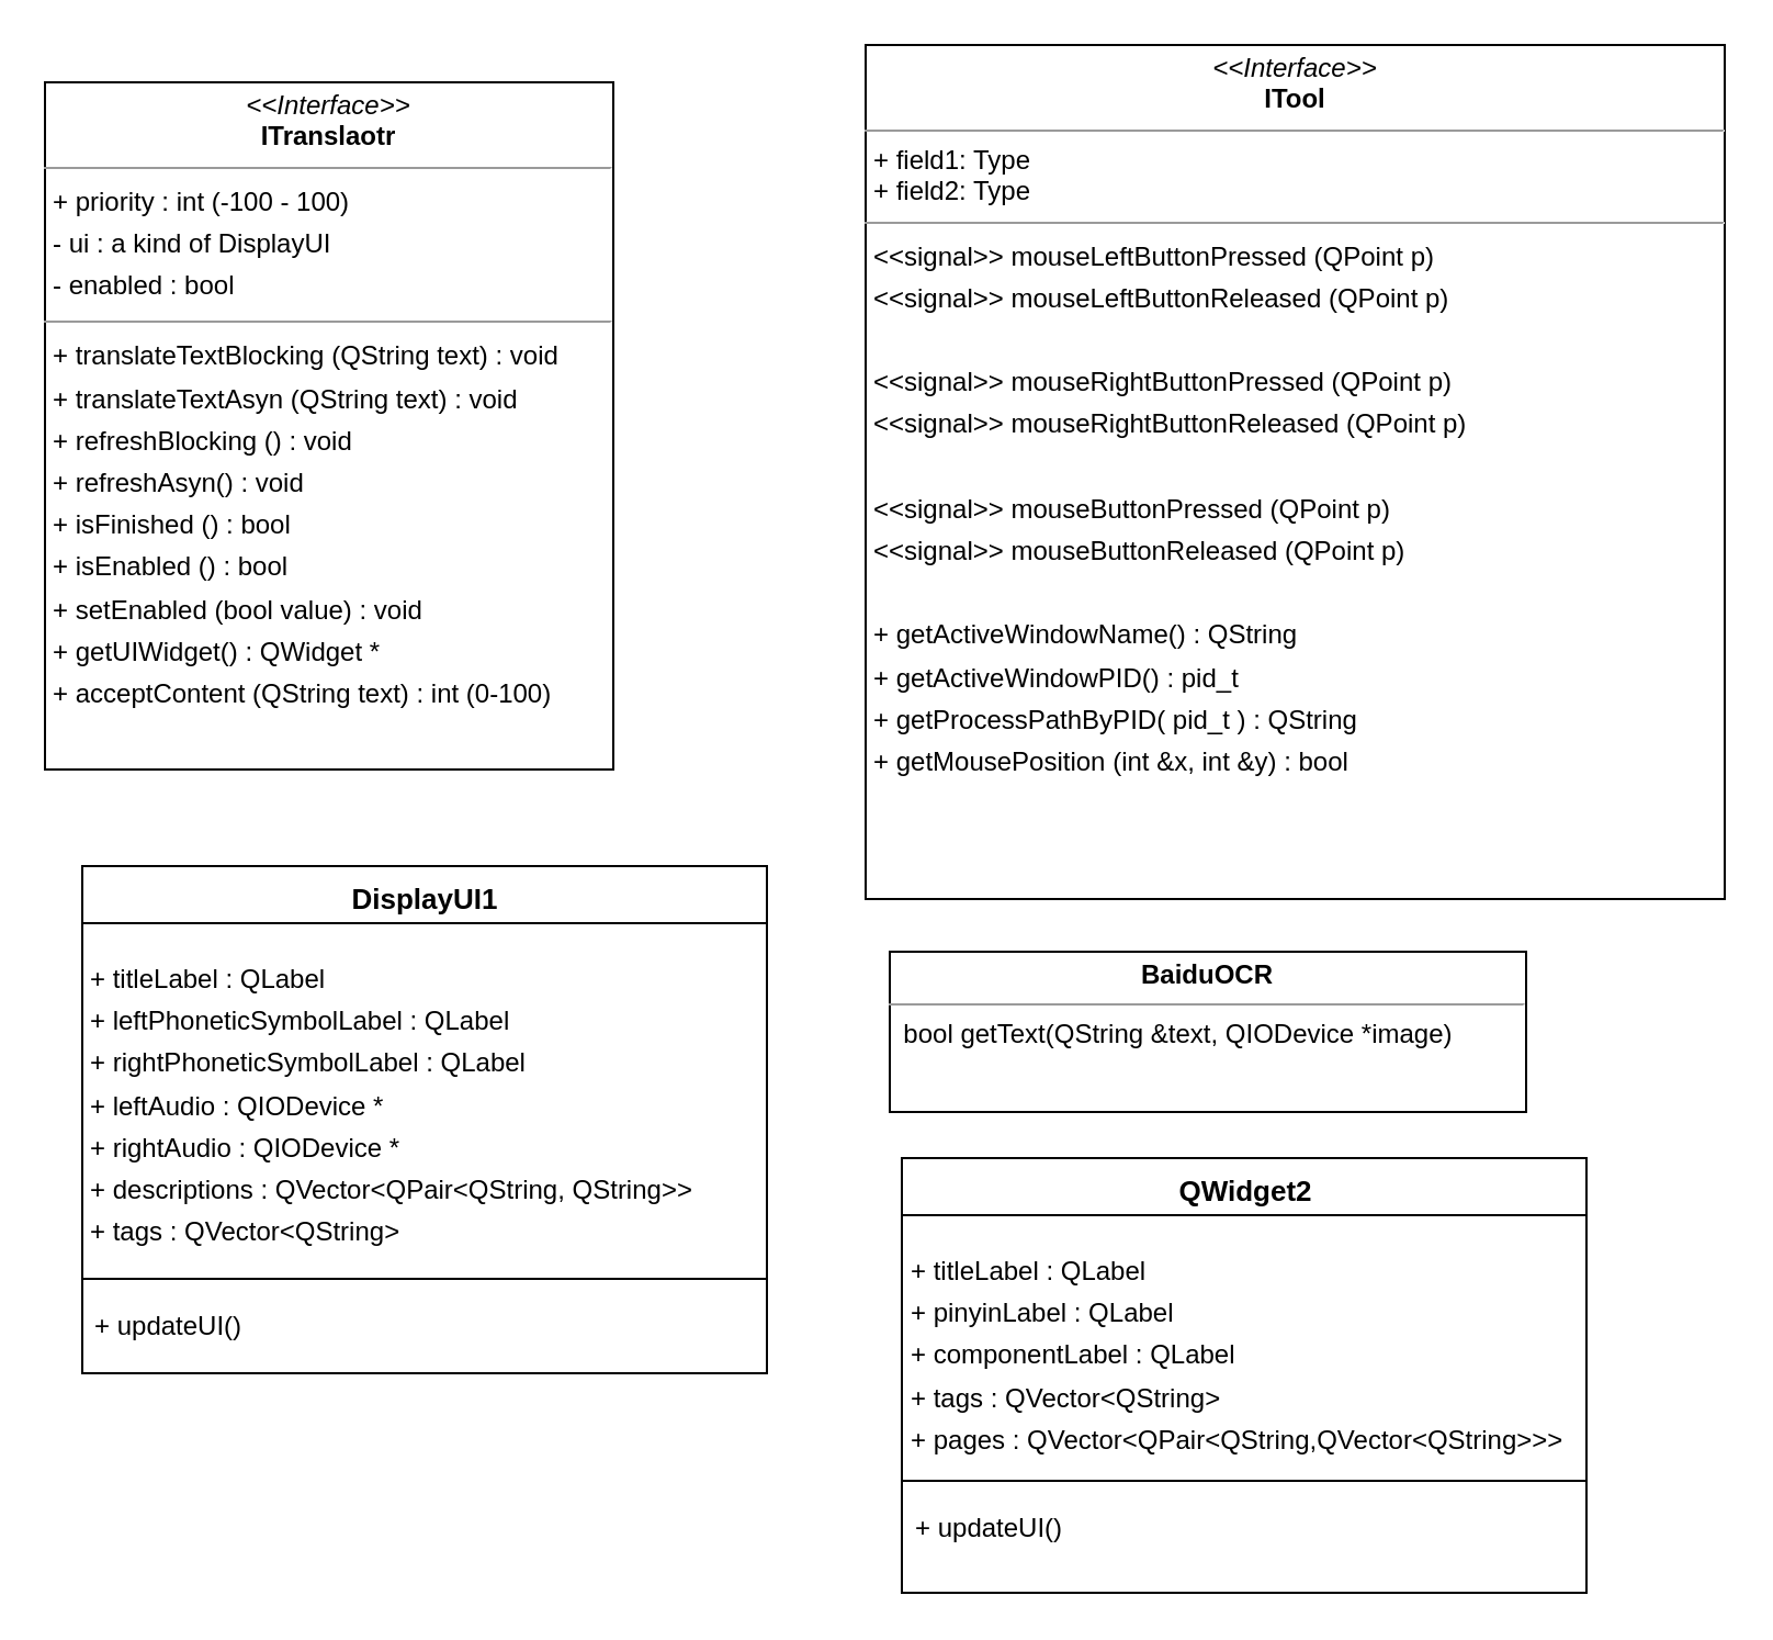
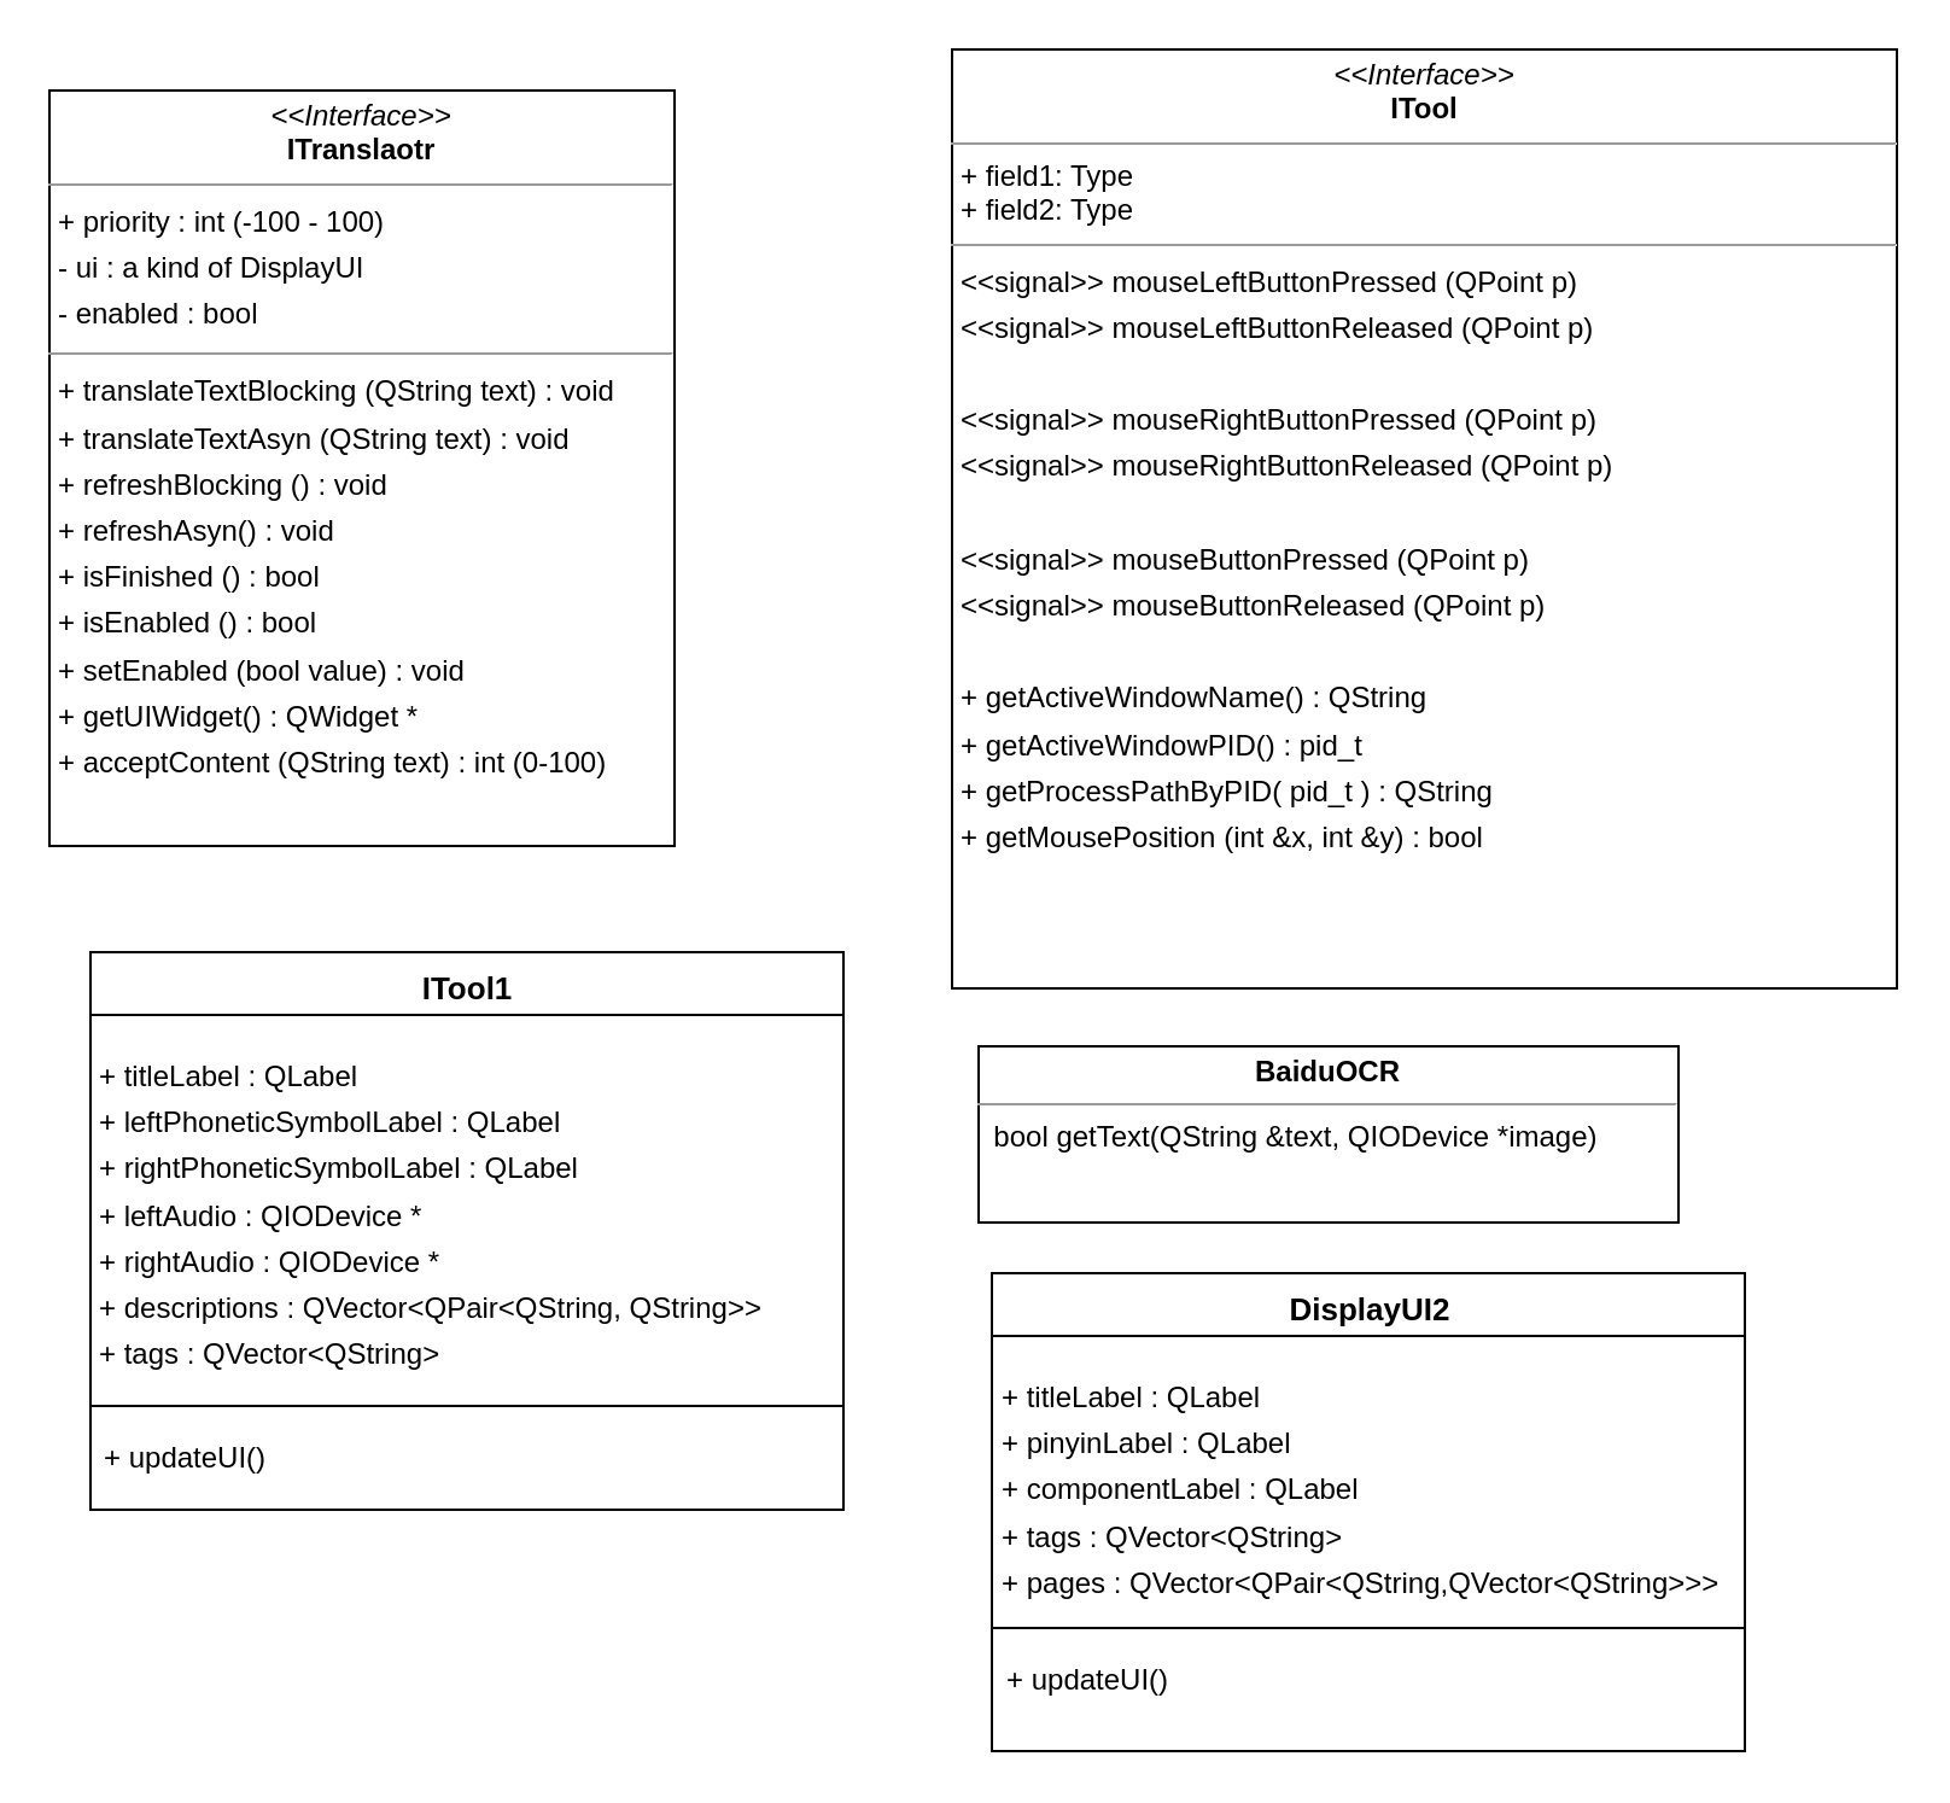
- <mxCell id="2" value="&lt;span style=&quot;font-size: 13px&quot;&gt;DisplayUI1&lt;br&gt;&lt;/span&gt;" style="swimlane;fontStyle=1;align=center;verticalAlign=top;childLayout=stackLayout;horizontal=1;startSize=26;horizontalStack=0;resizeParent=1;resizeParentMax=0;resizeLast=0;collapsible=1;marginBottom=0;rounded=0;shadow=0;comic=0;strokeWidth=1;fillColor=none;gradientColor=none;fontSize=14;html=1;" vertex="1" parent="1"><mxGeometry x="37" y="394" width="312" height="231" as="geometry"><mxRectangle x="71" y="335" width="93" height="26" as="alternateBounds" /></mxGeometry></mxCell>
+ <mxCell id="2" value="&lt;span style=&quot;font-size: 13px&quot;&gt;ITool1&lt;br&gt;&lt;/span&gt;" style="swimlane;fontStyle=1;align=center;verticalAlign=top;childLayout=stackLayout;horizontal=1;startSize=26;horizontalStack=0;resizeParent=1;resizeParentMax=0;resizeLast=0;collapsible=1;marginBottom=0;rounded=0;shadow=0;comic=0;strokeWidth=1;fillColor=none;gradientColor=none;fontSize=14;html=1;" vertex="1" parent="1"><mxGeometry x="37" y="394" width="312" height="231" as="geometry"><mxRectangle x="71" y="335" width="93" height="26" as="alternateBounds" /></mxGeometry></mxCell>
- <mxCell id="6" value="&lt;span style=&quot;font-size: 13px&quot;&gt;QWidget2&lt;br&gt;&lt;/span&gt;" style="swimlane;fontStyle=1;align=center;verticalAlign=top;childLayout=stackLayout;horizontal=1;startSize=26;horizontalStack=0;resizeParent=1;resizeParentMax=0;resizeLast=0;collapsible=1;marginBottom=0;rounded=0;shadow=0;comic=0;strokeWidth=1;fillColor=none;gradientColor=none;fontSize=14;html=1;" vertex="1" parent="1"><mxGeometry x="410.5" y="527" width="312" height="198" as="geometry"><mxRectangle x="71" y="335" width="93" height="26" as="alternateBounds" /></mxGeometry></mxCell>
+ <mxCell id="6" value="&lt;span style=&quot;font-size: 13px&quot;&gt;DisplayUI2&lt;br&gt;&lt;/span&gt;" style="swimlane;fontStyle=1;align=center;verticalAlign=top;childLayout=stackLayout;horizontal=1;startSize=26;horizontalStack=0;resizeParent=1;resizeParentMax=0;resizeLast=0;collapsible=1;marginBottom=0;rounded=0;shadow=0;comic=0;strokeWidth=1;fillColor=none;gradientColor=none;fontSize=14;html=1;" vertex="1" parent="1"><mxGeometry x="410.5" y="527" width="312" height="198" as="geometry"><mxRectangle x="71" y="335" width="93" height="26" as="alternateBounds" /></mxGeometry></mxCell>
